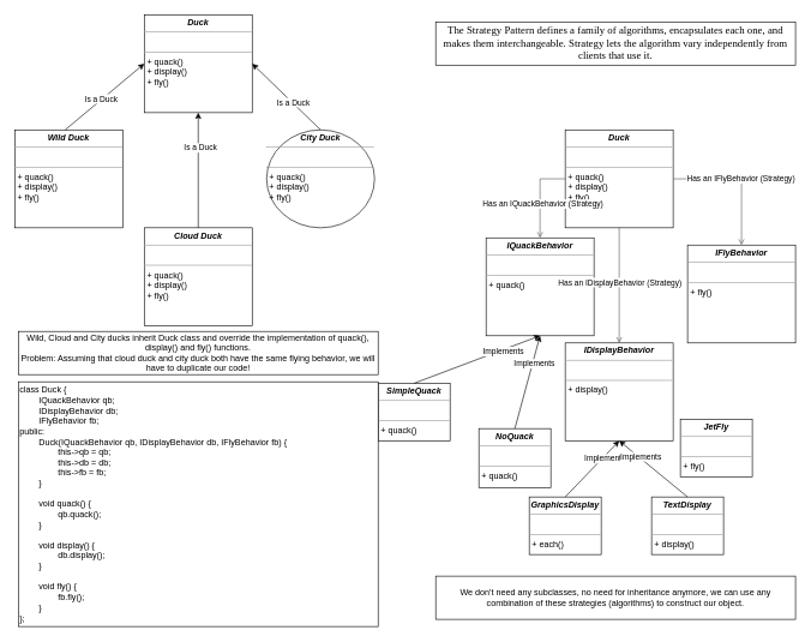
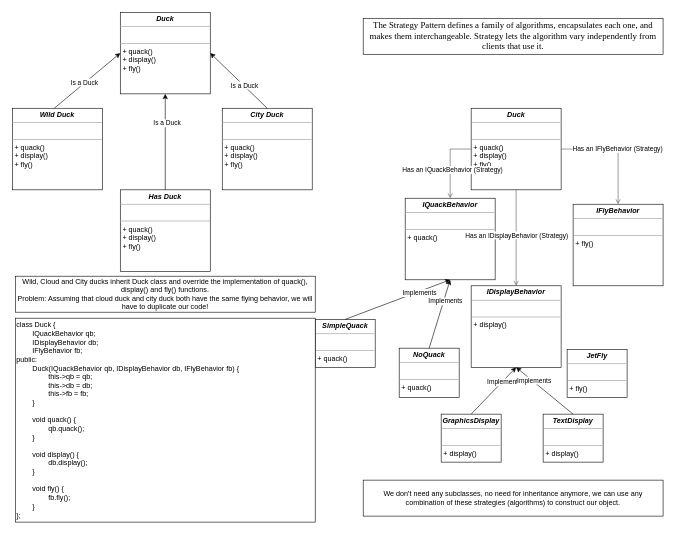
- <mxCell id="4" value="&lt;p style=&quot;margin:0px;margin-top:4px;text-align:center;&quot;&gt;&lt;i&gt;&lt;b&gt;City Duck&lt;/b&gt;&lt;/i&gt;&lt;/p&gt;&lt;hr size=&quot;1&quot;&gt;&lt;p style=&quot;margin:0px;margin-left:4px;&quot;&gt;&lt;br&gt;&lt;/p&gt;&lt;hr size=&quot;1&quot;&gt;&lt;p style=&quot;margin:0px;margin-left:4px;&quot;&gt;+ quack()&lt;/p&gt;&lt;p style=&quot;margin:0px;margin-left:4px;&quot;&gt;+ display()&lt;/p&gt;&lt;p style=&quot;margin:0px;margin-left:4px;&quot;&gt;+ fly()&lt;/p&gt;" style="ellipse;verticalAlign=top;align=left;overflow=fill;fontSize=12;fontFamily=Helvetica;html=1;shadow=0;comic=0;labelBackgroundColor=none;strokeWidth=1;" vertex="1" parent="1"><mxGeometry x="370" y="180" width="150" height="136" as="geometry" /></mxCell>
+ <mxCell id="4" value="&lt;p style=&quot;margin:0px;margin-top:4px;text-align:center;&quot;&gt;&lt;i&gt;&lt;b&gt;City Duck&lt;/b&gt;&lt;/i&gt;&lt;/p&gt;&lt;hr size=&quot;1&quot;&gt;&lt;p style=&quot;margin:0px;margin-left:4px;&quot;&gt;&lt;br&gt;&lt;/p&gt;&lt;hr size=&quot;1&quot;&gt;&lt;p style=&quot;margin:0px;margin-left:4px;&quot;&gt;+ quack()&lt;/p&gt;&lt;p style=&quot;margin:0px;margin-left:4px;&quot;&gt;+ display()&lt;/p&gt;&lt;p style=&quot;margin:0px;margin-left:4px;&quot;&gt;+ fly()&lt;/p&gt;" style="verticalAlign=top;align=left;overflow=fill;fontSize=12;fontFamily=Helvetica;html=1;rounded=0;shadow=0;comic=0;labelBackgroundColor=none;strokeWidth=1" vertex="1" parent="1"><mxGeometry x="370" y="180" width="150" height="136" as="geometry" /></mxCell>
- <mxCell id="9" value="&lt;p style=&quot;margin:0px;margin-top:4px;text-align:center;&quot;&gt;&lt;i&gt;&lt;b&gt;Cloud Duck&lt;/b&gt;&lt;/i&gt;&lt;/p&gt;&lt;hr size=&quot;1&quot;&gt;&lt;p style=&quot;margin:0px;margin-left:4px;&quot;&gt;&lt;br&gt;&lt;/p&gt;&lt;hr size=&quot;1&quot;&gt;&lt;p style=&quot;margin:0px;margin-left:4px;&quot;&gt;+ quack()&lt;/p&gt;&lt;p style=&quot;margin:0px;margin-left:4px;&quot;&gt;+ display()&lt;/p&gt;&lt;p style=&quot;margin:0px;margin-left:4px;&quot;&gt;+ fly()&lt;/p&gt;" style="verticalAlign=top;align=left;overflow=fill;fontSize=12;fontFamily=Helvetica;html=1;rounded=0;shadow=0;comic=0;labelBackgroundColor=none;strokeWidth=1" vertex="1" parent="1"><mxGeometry x="200" y="316" width="150" height="136" as="geometry" /></mxCell>
+ <mxCell id="9" value="&lt;p style=&quot;margin:0px;margin-top:4px;text-align:center;&quot;&gt;&lt;i&gt;&lt;b&gt;Has Duck&lt;/b&gt;&lt;/i&gt;&lt;/p&gt;&lt;hr size=&quot;1&quot;&gt;&lt;p style=&quot;margin:0px;margin-left:4px;&quot;&gt;&lt;br&gt;&lt;/p&gt;&lt;hr size=&quot;1&quot;&gt;&lt;p style=&quot;margin:0px;margin-left:4px;&quot;&gt;+ quack()&lt;/p&gt;&lt;p style=&quot;margin:0px;margin-left:4px;&quot;&gt;+ display()&lt;/p&gt;&lt;p style=&quot;margin:0px;margin-left:4px;&quot;&gt;+ fly()&lt;/p&gt;" style="verticalAlign=top;align=left;overflow=fill;fontSize=12;fontFamily=Helvetica;html=1;rounded=0;shadow=0;comic=0;labelBackgroundColor=none;strokeWidth=1" vertex="1" parent="1"><mxGeometry x="200" y="316" width="150" height="136" as="geometry" /></mxCell>
- <mxCell id="25" value="&lt;p style=&quot;margin:0px;margin-top:4px;text-align:center;&quot;&gt;&lt;i&gt;&lt;b&gt;NoQuack&lt;/b&gt;&lt;/i&gt;&lt;/p&gt;&lt;hr size=&quot;1&quot;&gt;&lt;p style=&quot;margin:0px;margin-left:4px;&quot;&gt;&lt;br&gt;&lt;/p&gt;&lt;hr size=&quot;1&quot;&gt;&lt;p style=&quot;margin:0px;margin-left:4px;&quot;&gt;+ quack()&lt;/p&gt;" style="verticalAlign=top;align=left;overflow=fill;fontSize=12;fontFamily=Helvetica;html=1;rounded=0;shadow=0;comic=0;labelBackgroundColor=none;strokeWidth=1" vertex="1" parent="1"><mxGeometry x="665" y="595" width="100" height="82" as="geometry" /></mxCell>
+ <mxCell id="25" value="&lt;p style=&quot;margin:0px;margin-top:4px;text-align:center;&quot;&gt;&lt;i&gt;&lt;b&gt;NoQuack&lt;/b&gt;&lt;/i&gt;&lt;/p&gt;&lt;hr size=&quot;1&quot;&gt;&lt;p style=&quot;margin:0px;margin-left:4px;&quot;&gt;&lt;br&gt;&lt;/p&gt;&lt;hr size=&quot;1&quot;&gt;&lt;p style=&quot;margin:0px;margin-left:4px;&quot;&gt;+ quack()&lt;/p&gt;" style="verticalAlign=top;align=left;overflow=fill;fontSize=12;fontFamily=Helvetica;html=1;rounded=0;shadow=0;comic=0;labelBackgroundColor=none;strokeWidth=1" vertex="1" parent="1"><mxGeometry x="665" y="580" width="100" height="82" as="geometry" /></mxCell>
- <mxCell id="30" value="&lt;p style=&quot;margin:0px;margin-top:4px;text-align:center;&quot;&gt;&lt;i&gt;&lt;b&gt;GraphicsDisplay&lt;/b&gt;&lt;/i&gt;&lt;/p&gt;&lt;hr size=&quot;1&quot;&gt;&lt;p style=&quot;margin:0px;margin-left:4px;&quot;&gt;&lt;br&gt;&lt;/p&gt;&lt;hr size=&quot;1&quot;&gt;&lt;p style=&quot;margin:0px;margin-left:4px;&quot;&gt;+ each()&lt;/p&gt;" style="verticalAlign=top;align=left;overflow=fill;fontSize=12;fontFamily=Helvetica;html=1;rounded=0;shadow=0;comic=0;labelBackgroundColor=none;strokeWidth=1" vertex="1" parent="1"><mxGeometry x="735" y="690" width="100" height="80" as="geometry" /></mxCell>
+ <mxCell id="30" value="&lt;p style=&quot;margin:0px;margin-top:4px;text-align:center;&quot;&gt;&lt;i&gt;&lt;b&gt;GraphicsDisplay&lt;/b&gt;&lt;/i&gt;&lt;/p&gt;&lt;hr size=&quot;1&quot;&gt;&lt;p style=&quot;margin:0px;margin-left:4px;&quot;&gt;&lt;br&gt;&lt;/p&gt;&lt;hr size=&quot;1&quot;&gt;&lt;p style=&quot;margin:0px;margin-left:4px;&quot;&gt;+ display()&lt;/p&gt;" style="verticalAlign=top;align=left;overflow=fill;fontSize=12;fontFamily=Helvetica;html=1;rounded=0;shadow=0;comic=0;labelBackgroundColor=none;strokeWidth=1" vertex="1" parent="1"><mxGeometry x="735" y="690" width="100" height="80" as="geometry" /></mxCell>
